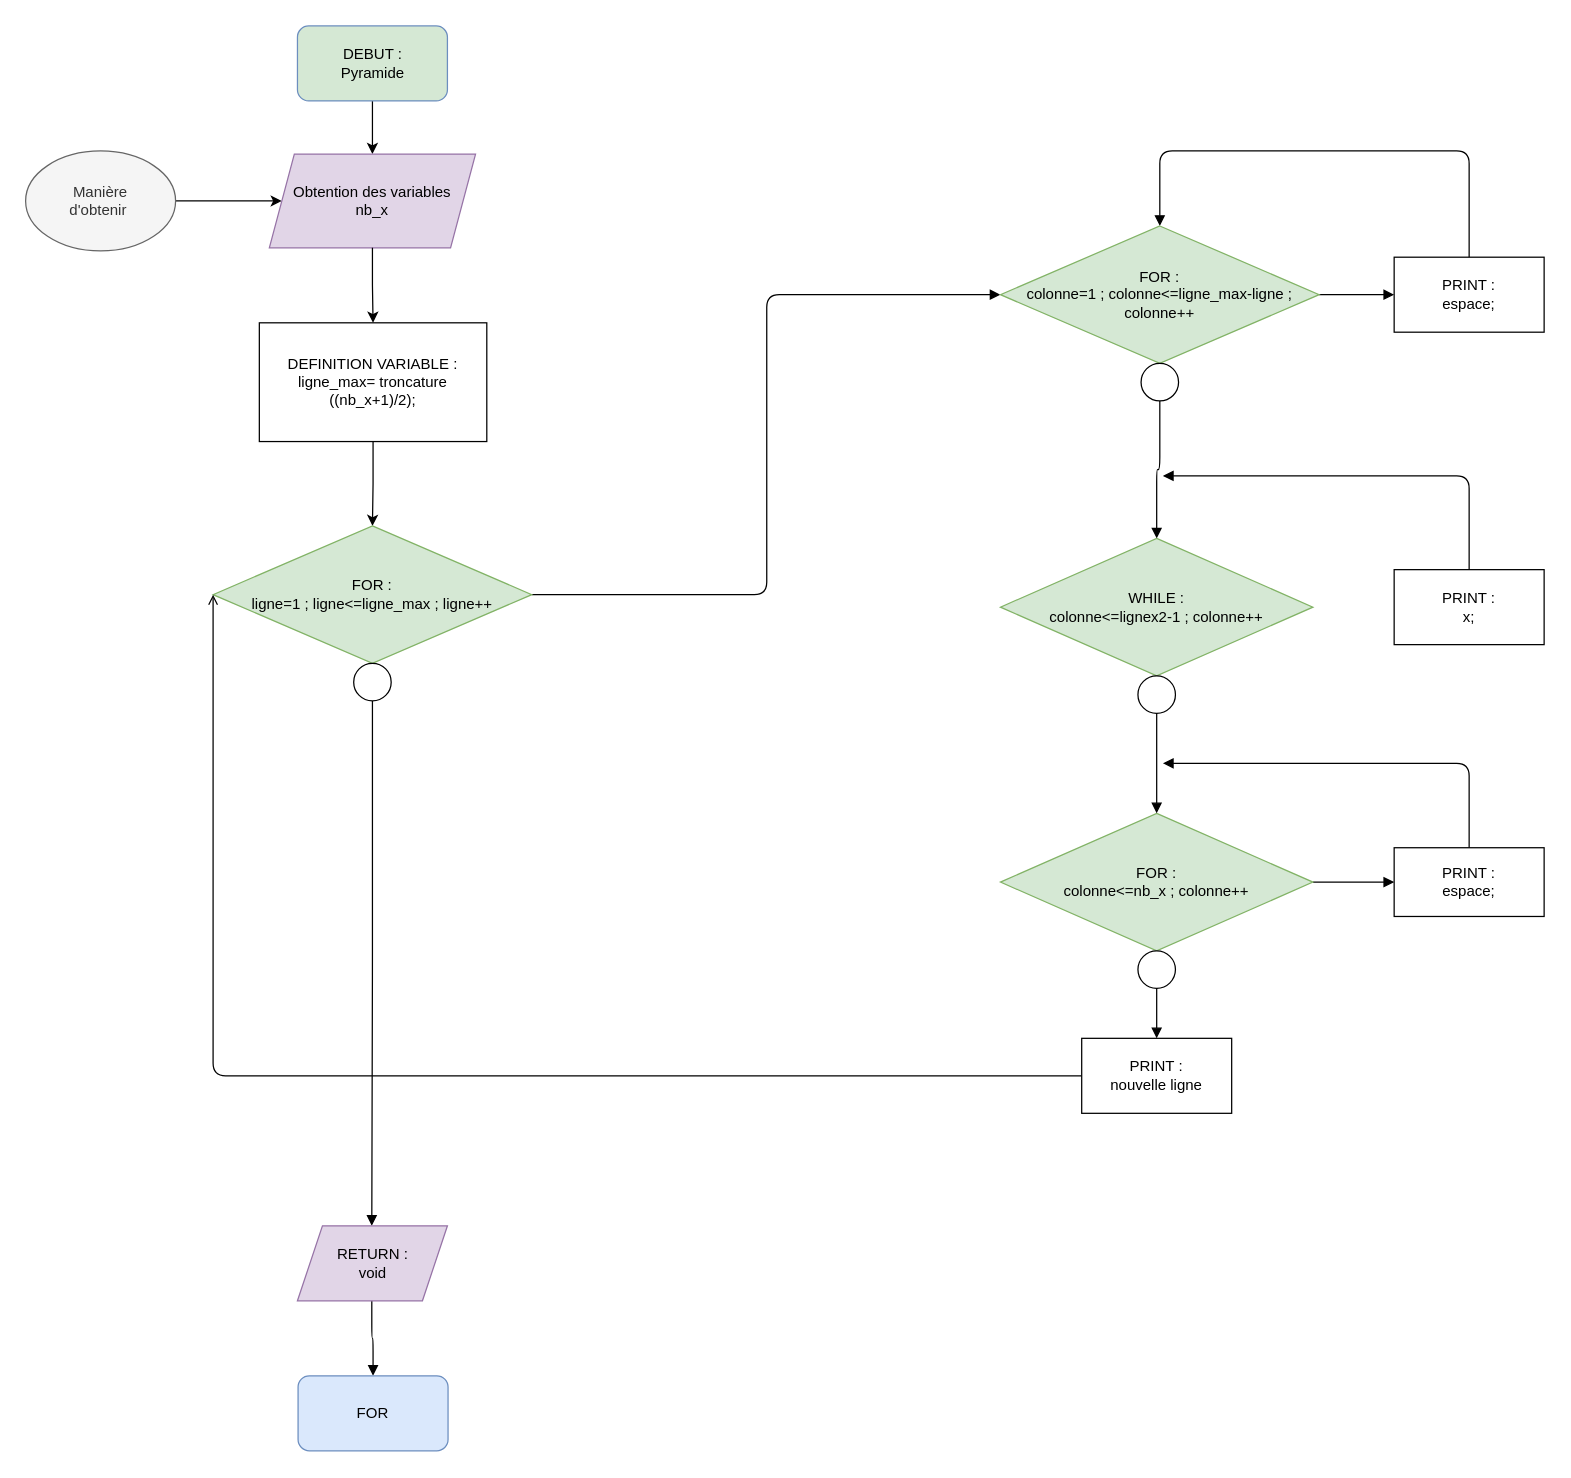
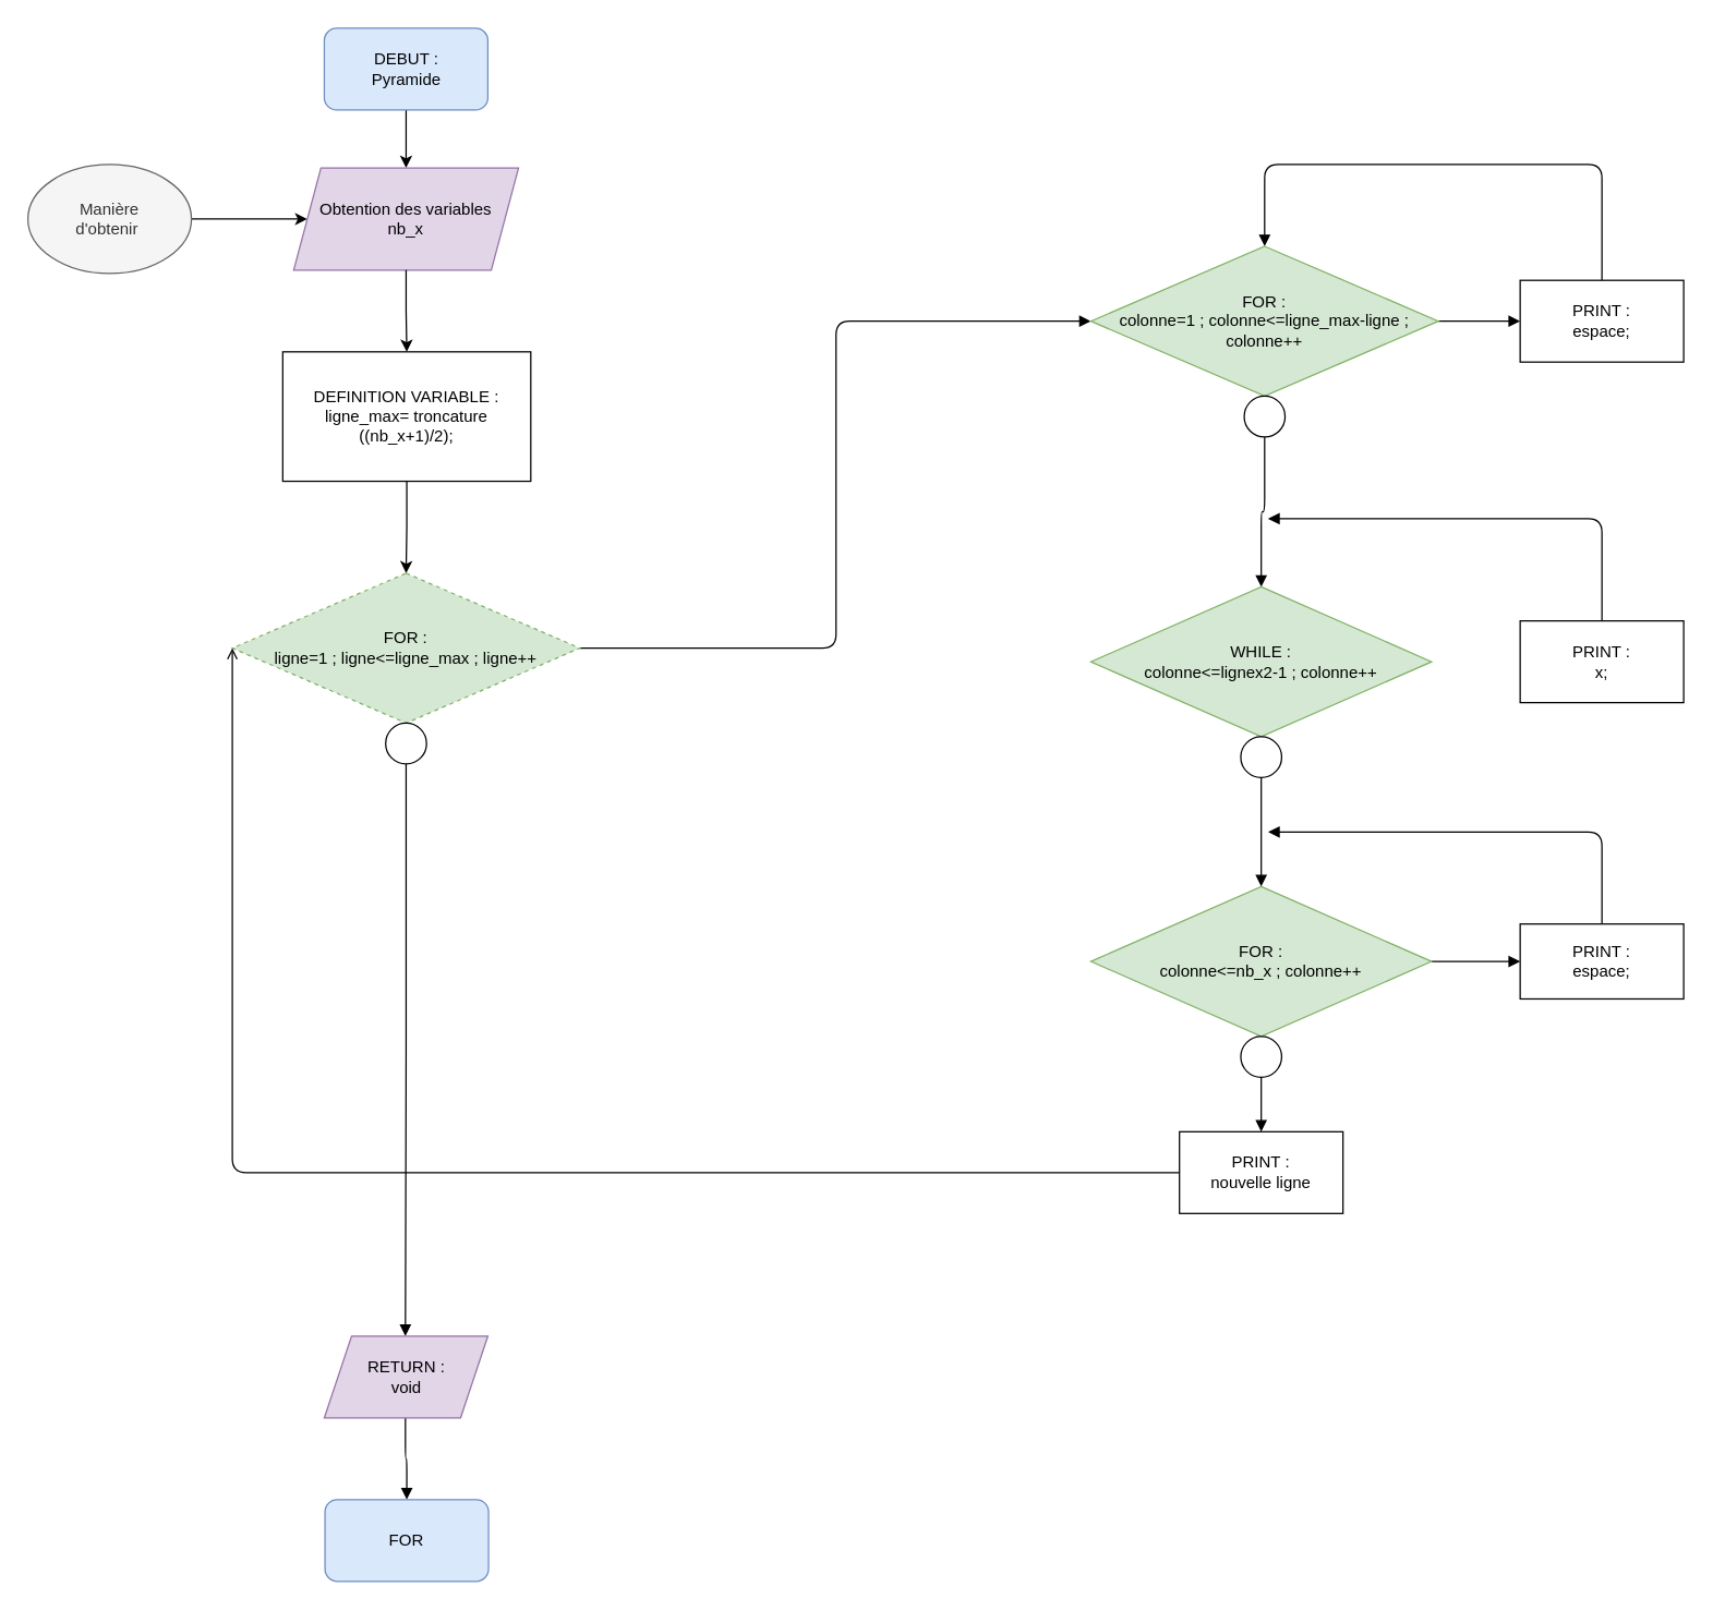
- <mxCell id="3" value="DEBUT :&lt;br&gt;Pyramide" style="rounded=1;whiteSpace=wrap;html=1;fillColor=#d5e8d4;strokeColor=#6c8ebf;" parent="1" vertex="1"><mxGeometry x="237.5" y="20" width="120" height="60" as="geometry" /></mxCell>
+ <mxCell id="3" value="DEBUT :&lt;br&gt;Pyramide" style="rounded=1;whiteSpace=wrap;html=1;fillColor=#dae8fc;strokeColor=#6c8ebf;" parent="1" vertex="1"><mxGeometry x="237.5" y="20" width="120" height="60" as="geometry" /></mxCell>
- <mxCell id="9" value="FOR :&lt;br&gt;ligne=1 ; ligne&amp;lt;=ligne_max ; ligne++" style="rhombus;whiteSpace=wrap;html=1;fillColor=#d5e8d4;strokeColor=#82b366;" parent="1" vertex="1"><mxGeometry x="170" y="420" width="255" height="110" as="geometry" /></mxCell>
+ <mxCell id="9" value="FOR :&lt;br&gt;ligne=1 ; ligne&amp;lt;=ligne_max ; ligne++" style="rhombus;whiteSpace=wrap;html=1;fillColor=#d5e8d4;strokeColor=#82b366;dashed=1;" parent="1" vertex="1"><mxGeometry x="170" y="420" width="255" height="110" as="geometry" /></mxCell>
